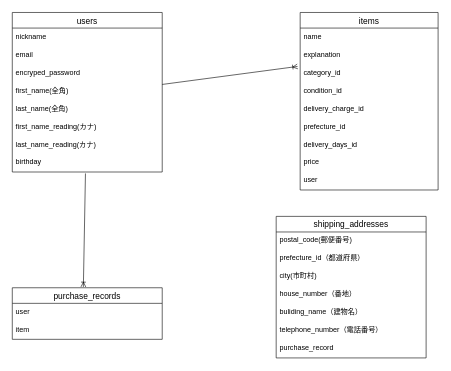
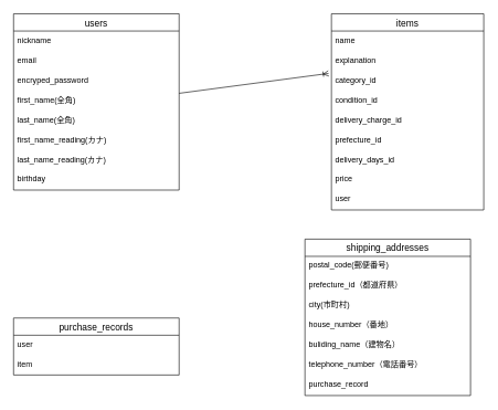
- <mxCell id="33" value="" style="fontSize=12;html=1;endArrow=ERoneToMany;entryX=0.474;entryY=-0.016;entryDx=0;entryDy=0;entryPerimeter=0;exitX=0.488;exitY=1.08;exitDx=0;exitDy=0;exitPerimeter=0;" parent="1" target="21" edge="1" source="10"><mxGeometry width="100" height="100" relative="1" as="geometry"><mxPoint x="140" y="376" as="sourcePoint" /><mxPoint x="140" y="436" as="targetPoint" /></mxGeometry></mxCell>
